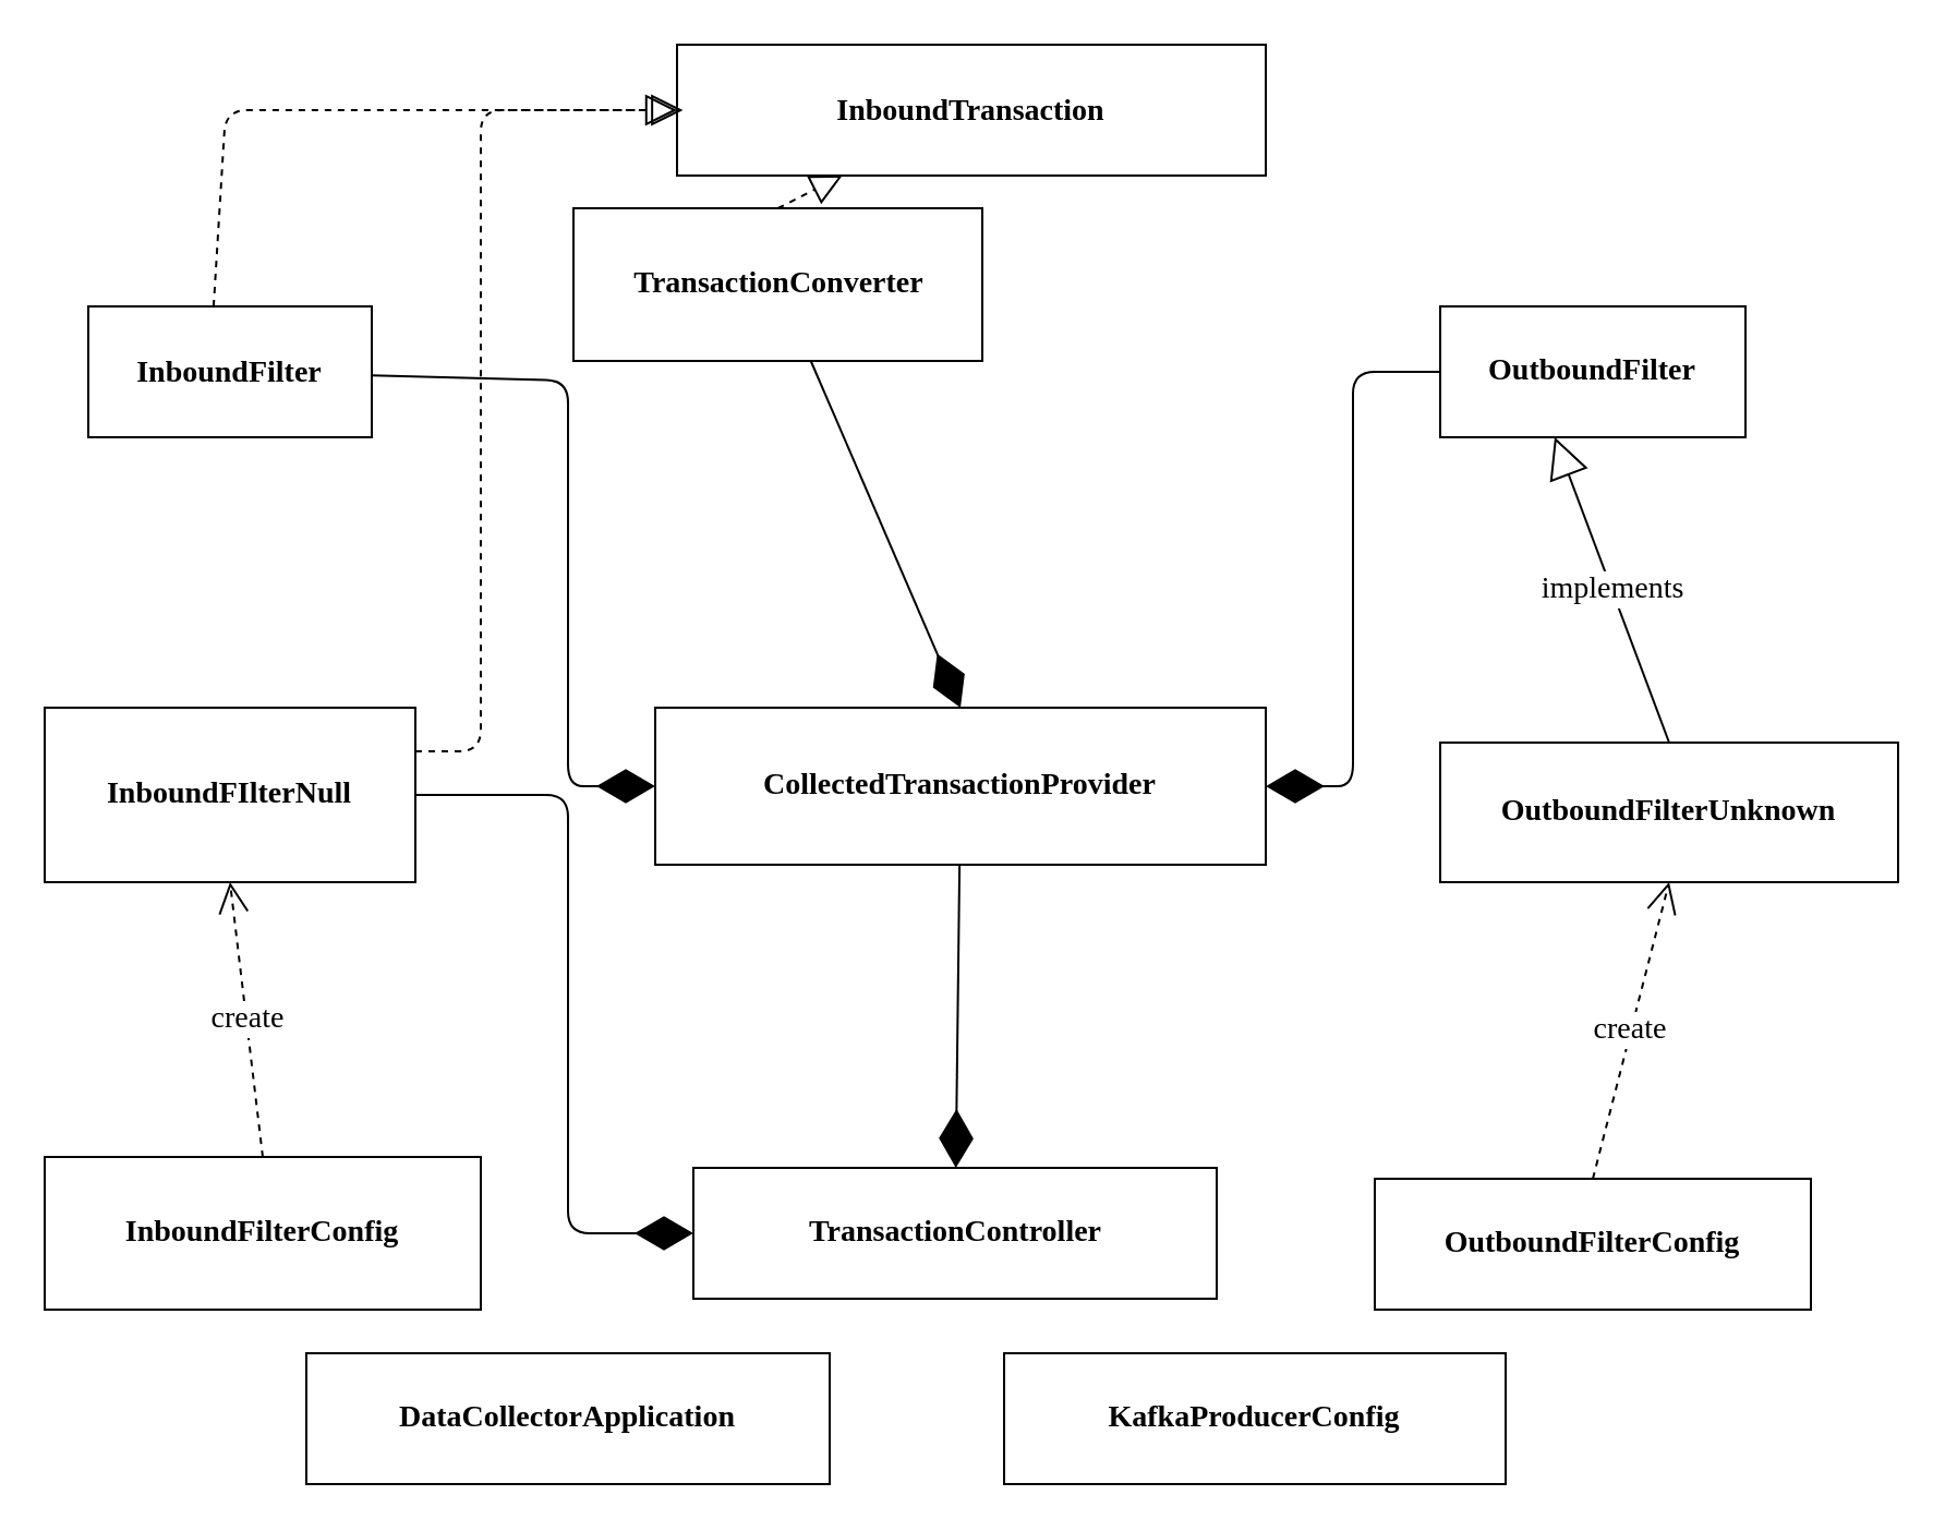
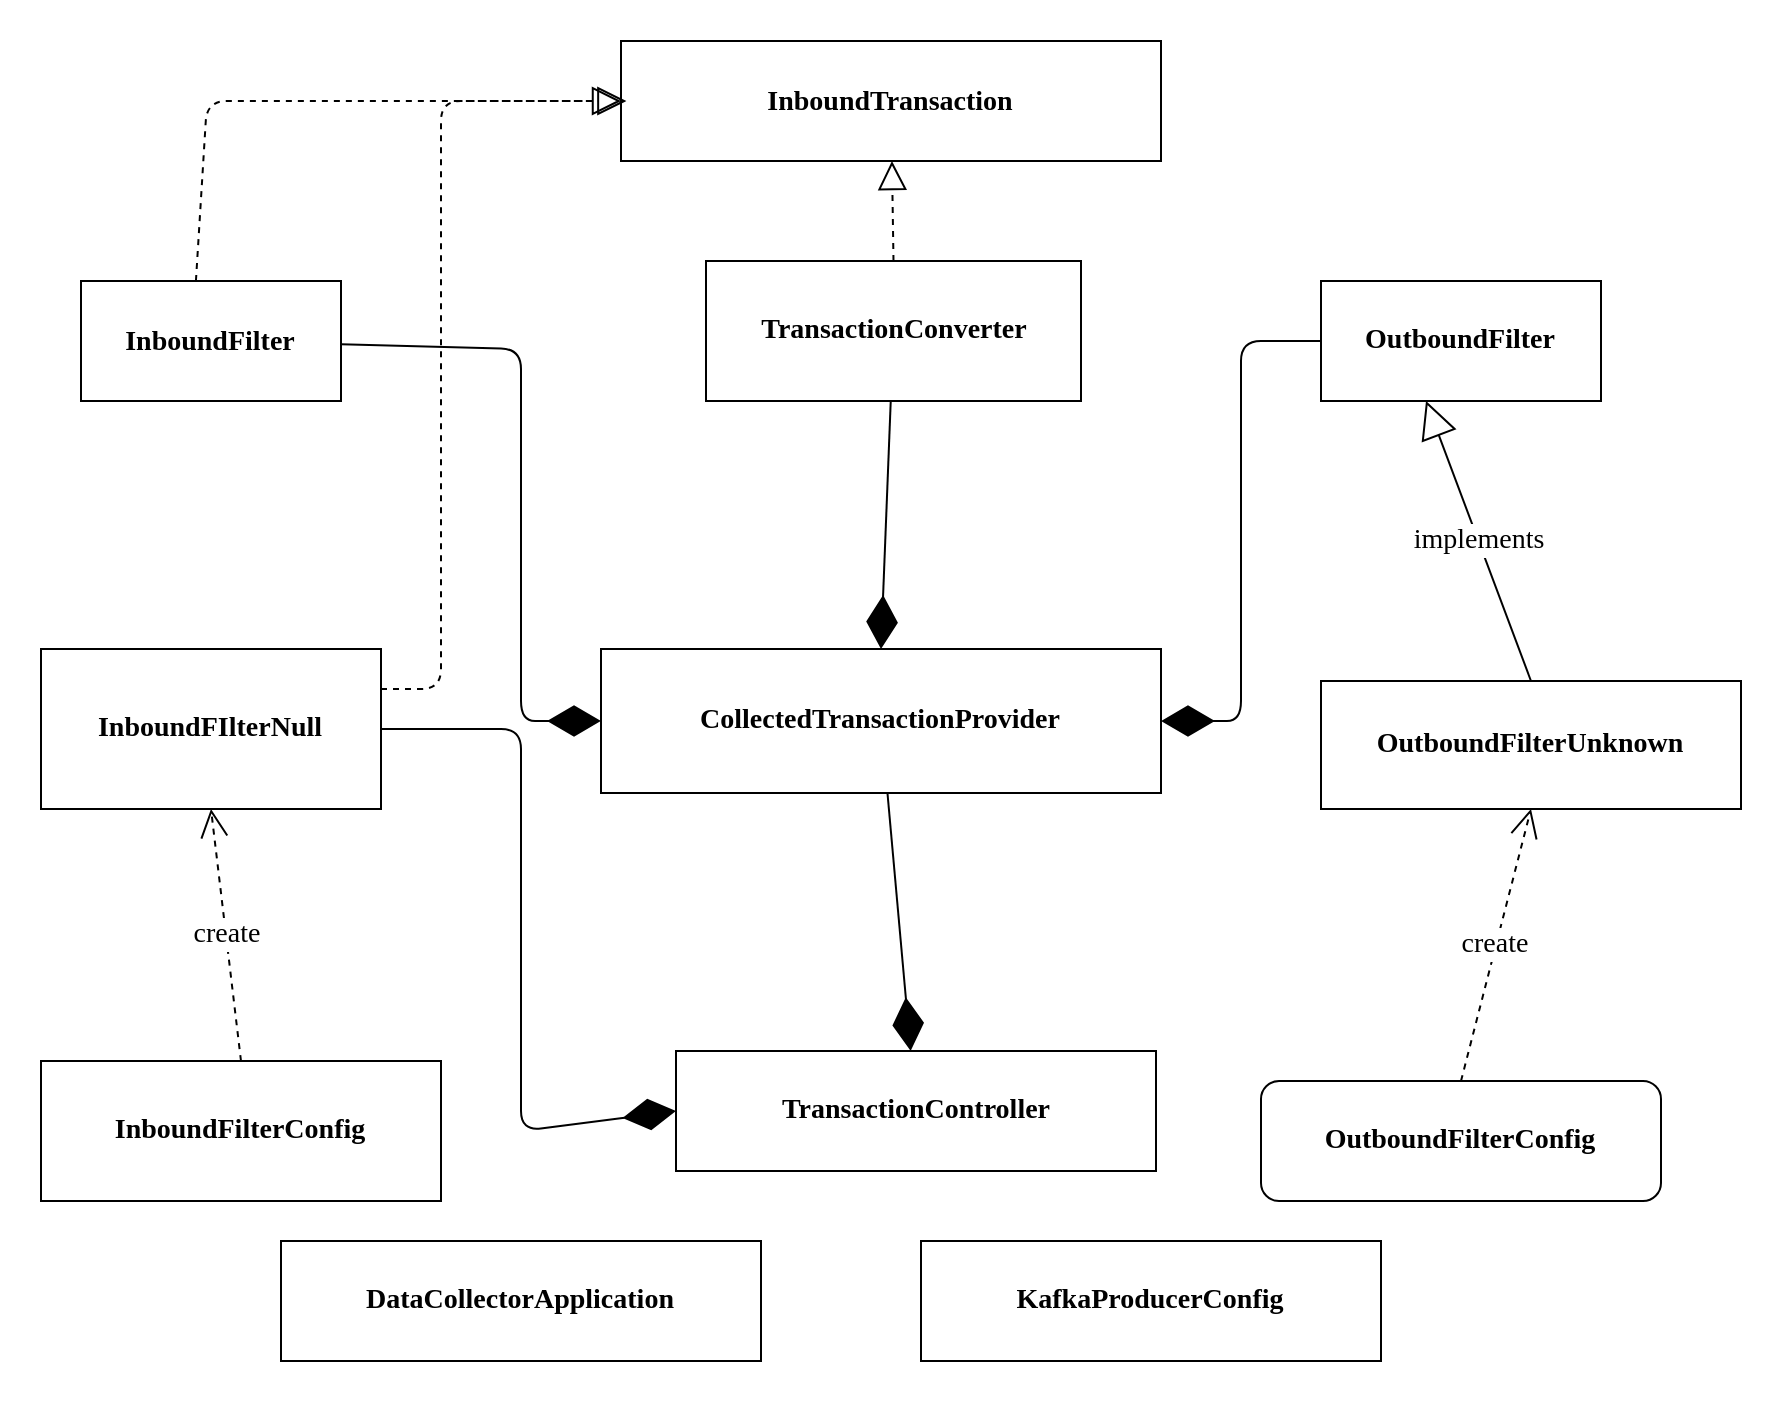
- <mxCell id="4" value="TransactionConverter" style="rounded=0;whiteSpace=wrap;html=1;fontSize=14;fontFamily=Fira Code;fontSource=https%3A%2F%2Ffonts.googleapis.com%2Fcss%3Ffamily%3DFira%2BCode;fontStyle=1" vertex="1" parent="1"><mxGeometry x="262.5" y="95" width="187.5" height="70" as="geometry" /></mxCell>
+ <mxCell id="4" value="TransactionConverter" style="rounded=0;whiteSpace=wrap;html=1;fontSize=14;fontFamily=Fira Code;fontSource=https%3A%2F%2Ffonts.googleapis.com%2Fcss%3Ffamily%3DFira%2BCode;fontStyle=1" vertex="1" parent="1"><mxGeometry x="352.5" y="130" width="187.5" height="70" as="geometry" /></mxCell>
- <mxCell id="10" value="TransactionController" style="rounded=0;whiteSpace=wrap;html=1;fontFamily=Fira Code;fontSource=https%3A%2F%2Ffonts.googleapis.com%2Fcss%3Ffamily%3DFira%2BCode;fontSize=14;fontStyle=1" vertex="1" parent="1"><mxGeometry x="317.5" y="535" width="240" height="60" as="geometry" /></mxCell>
+ <mxCell id="10" value="TransactionController" style="rounded=0;whiteSpace=wrap;html=1;fontFamily=Fira Code;fontSource=https%3A%2F%2Ffonts.googleapis.com%2Fcss%3Ffamily%3DFira%2BCode;fontSize=14;fontStyle=1" vertex="1" parent="1"><mxGeometry x="337.5" y="525" width="240" height="60" as="geometry" /></mxCell>
- <mxCell id="11" value="OutboundFilterConfig" style="rounded=0;whiteSpace=wrap;html=1;fontFamily=Fira Code;fontSource=https%3A%2F%2Ffonts.googleapis.com%2Fcss%3Ffamily%3DFira%2BCode;fontSize=14;fontStyle=1" vertex="1" parent="1"><mxGeometry x="630" y="540" width="200" height="60" as="geometry" /></mxCell>
+ <mxCell id="11" value="OutboundFilterConfig" style="whiteSpace=wrap;html=1;fontFamily=Fira Code;fontSource=https%3A%2F%2Ffonts.googleapis.com%2Fcss%3Ffamily%3DFira%2BCode;fontSize=14;fontStyle=1;rounded=1;" vertex="1" parent="1"><mxGeometry x="630" y="540" width="200" height="60" as="geometry" /></mxCell>
